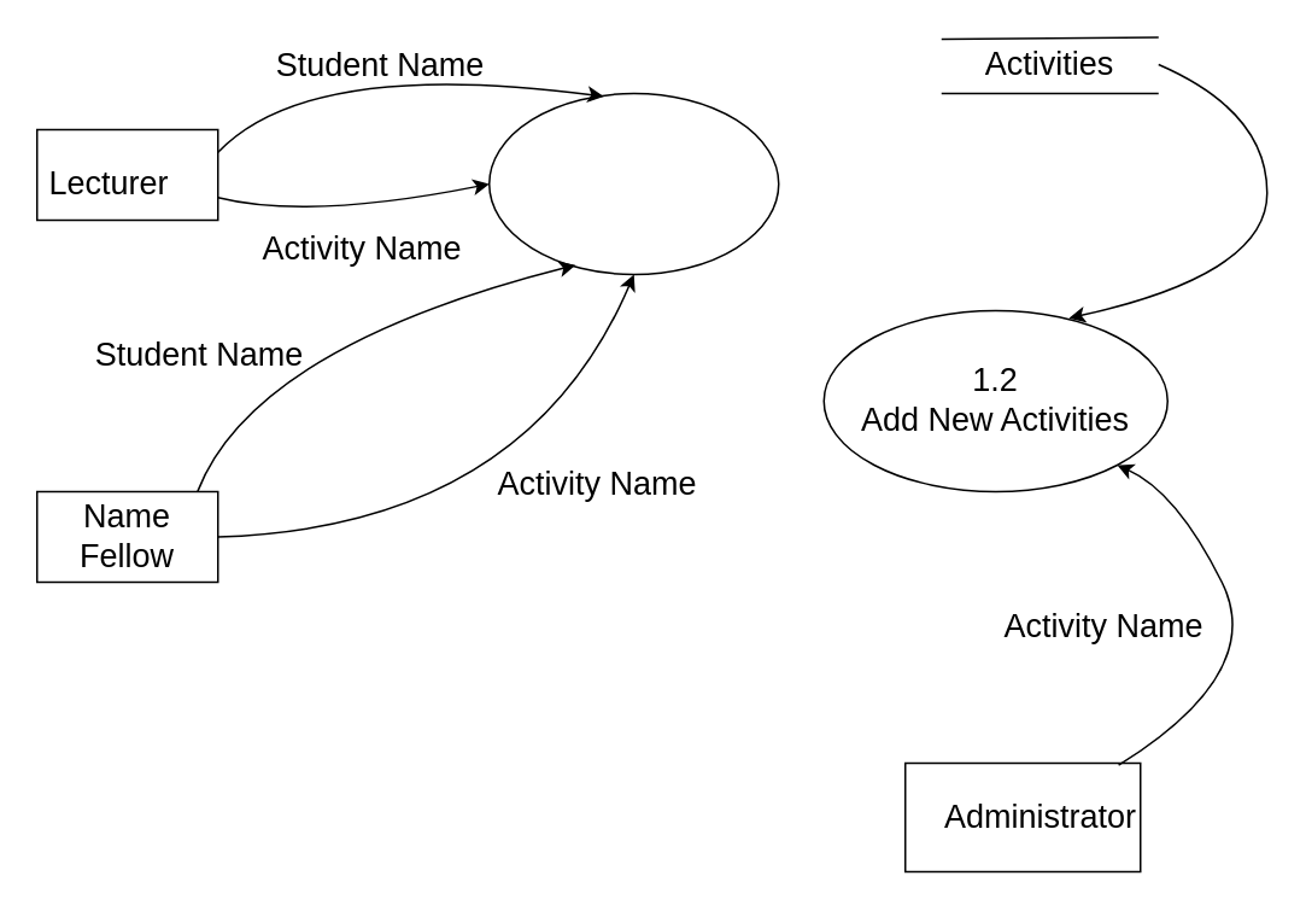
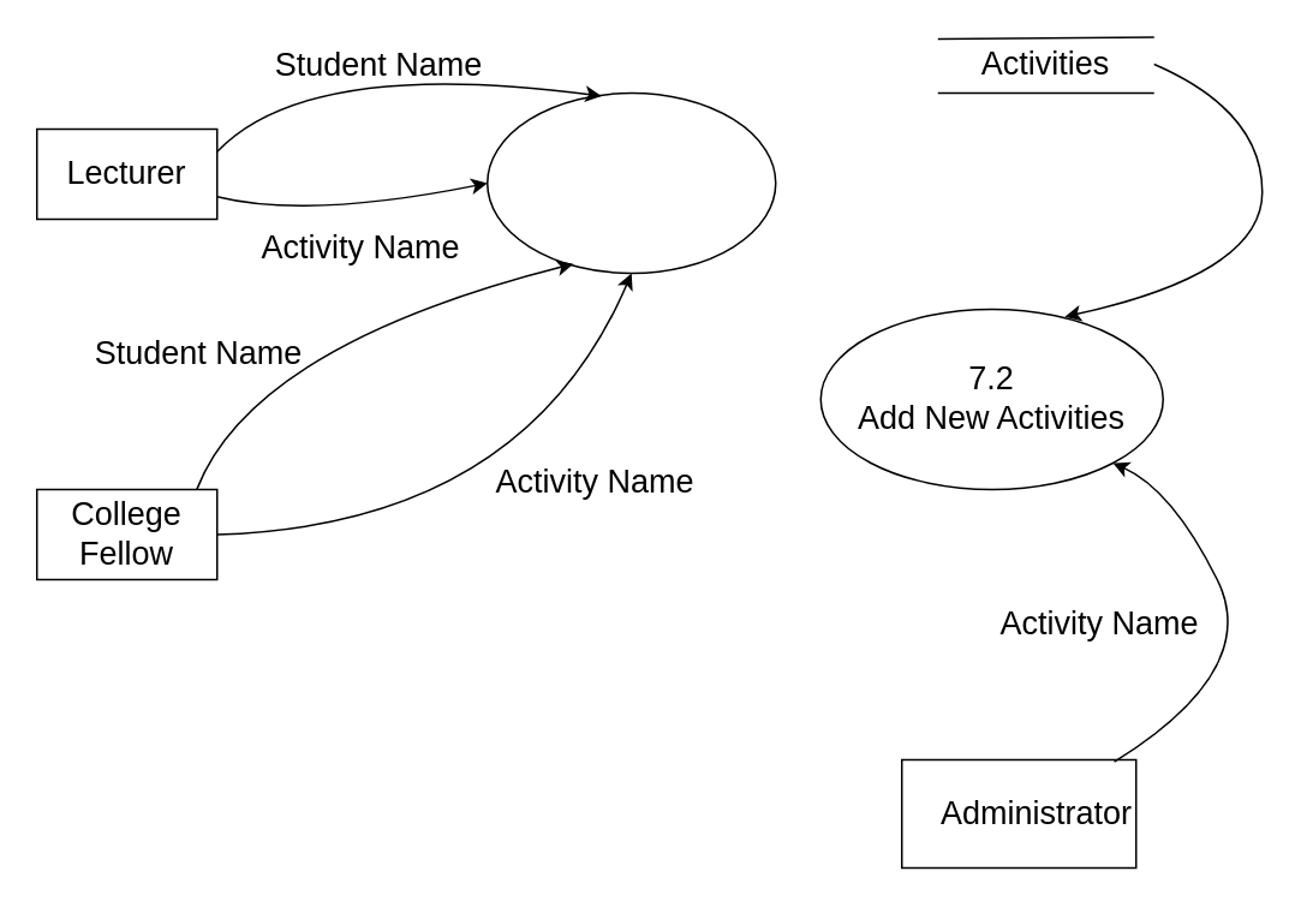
- <mxCell id="4" value="&lt;font style=&quot;font-size: 18px;&quot;&gt;Lecturer&lt;/font&gt;" style="text;html=1;strokeColor=none;fillColor=none;align=center;verticalAlign=middle;whiteSpace=wrap;rounded=0;" vertex="1" parent="1"><mxGeometry x="30" y="86" width="60" height="30" as="geometry" /></mxCell>
+ <mxCell id="4" value="&lt;font style=&quot;font-size: 18px;&quot;&gt;Lecturer&lt;/font&gt;" style="text;html=1;strokeColor=none;fillColor=none;align=center;verticalAlign=middle;whiteSpace=wrap;rounded=0;" vertex="1" parent="1"><mxGeometry x="40" y="81" width="60" height="30" as="geometry" /></mxCell>
- <mxCell id="19" value="1.2&lt;br&gt;Add New Activities" style="text;html=1;strokeColor=none;fillColor=none;align=center;verticalAlign=middle;whiteSpace=wrap;rounded=0;fontSize=18;" vertex="1" parent="1"><mxGeometry x="470" y="193.5" width="160" height="55" as="geometry" /></mxCell>
+ <mxCell id="19" value="7.2&lt;br&gt;Add New Activities" style="text;html=1;strokeColor=none;fillColor=none;align=center;verticalAlign=middle;whiteSpace=wrap;rounded=0;fontSize=18;" vertex="1" parent="1"><mxGeometry x="470" y="193.5" width="160" height="55" as="geometry" /></mxCell>
- <mxCell id="7" value="Name Fellow" style="text;html=1;strokeColor=none;fillColor=none;align=center;verticalAlign=middle;whiteSpace=wrap;rounded=0;fontSize=18;" vertex="1" parent="1"><mxGeometry x="40" y="281" width="60" height="30" as="geometry" /></mxCell>
+ <mxCell id="7" value="College Fellow" style="text;html=1;strokeColor=none;fillColor=none;align=center;verticalAlign=middle;whiteSpace=wrap;rounded=0;fontSize=18;" vertex="1" parent="1"><mxGeometry x="40" y="281" width="60" height="30" as="geometry" /></mxCell>
